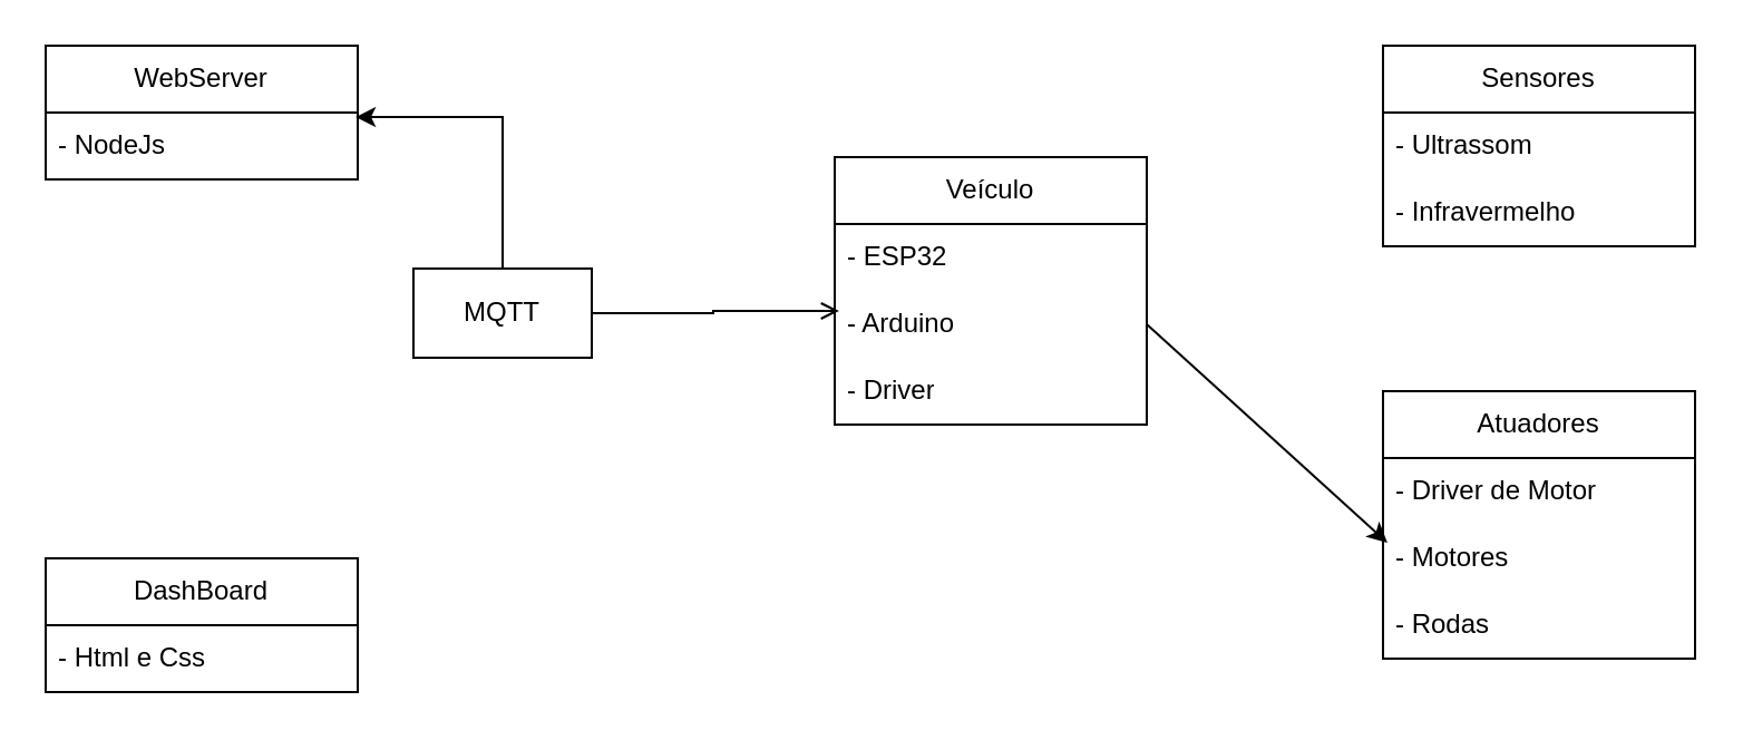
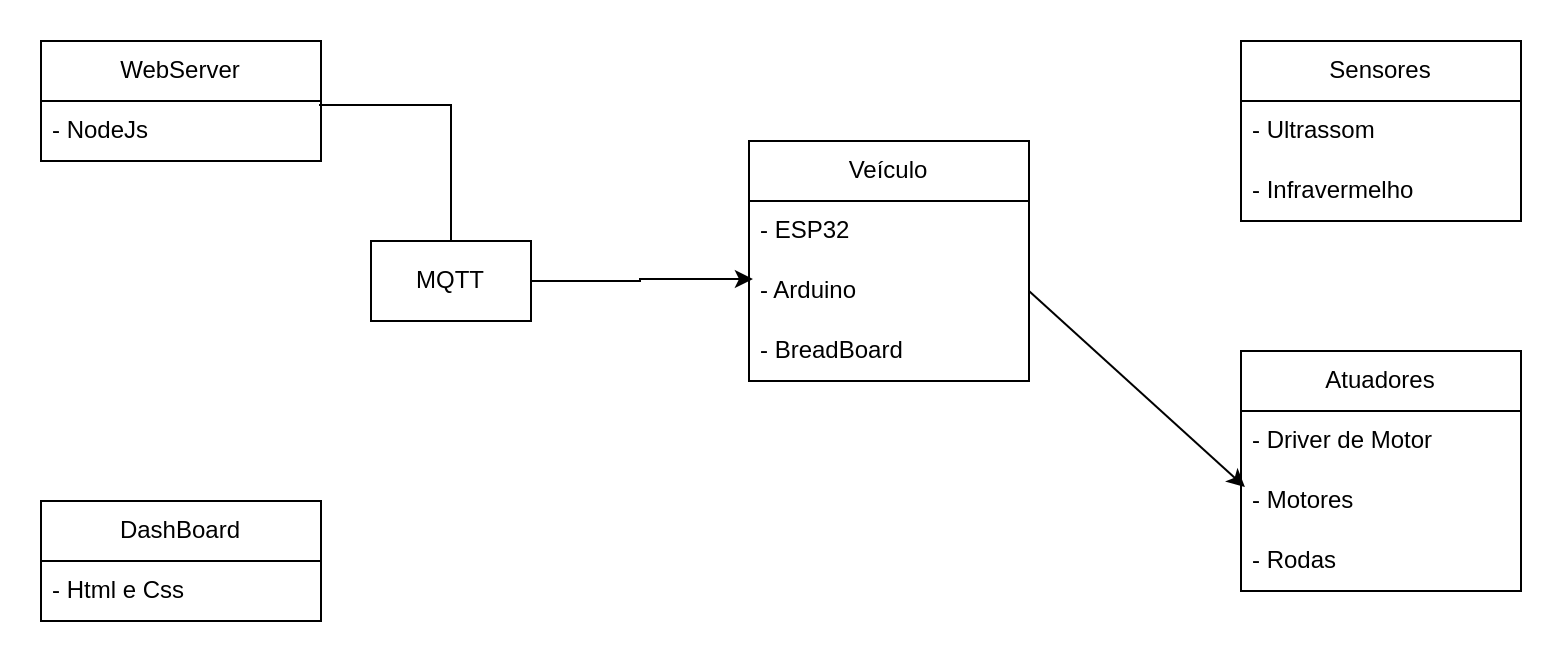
- <mxCell id="19" style="edgeStyle=orthogonalEdgeStyle;rounded=0;orthogonalLoop=1;jettySize=auto;html=1;entryX=0.993;entryY=0.067;entryDx=0;entryDy=0;entryPerimeter=0;" edge="1" parent="1" source="18" target="8"><mxGeometry relative="1" as="geometry" /></mxCell>
+ <mxCell id="19" style="edgeStyle=orthogonalEdgeStyle;rounded=0;orthogonalLoop=1;jettySize=auto;html=1;entryX=0.993;entryY=0.067;entryDx=0;entryDy=0;entryPerimeter=0;endArrow=none;" edge="1" parent="1" source="18" target="8"><mxGeometry relative="1" as="geometry" /></mxCell>
- <mxCell id="17" value="" style="edgeStyle=orthogonalEdgeStyle;rounded=0;orthogonalLoop=1;jettySize=auto;html=1;entryX=0.014;entryY=0.3;entryDx=0;entryDy=0;entryPerimeter=0;endArrow=open;" edge="1" parent="1" source="18" target="11"><mxGeometry relative="1" as="geometry"><mxPoint x="330" y="140" as="targetPoint" /></mxGeometry></mxCell>
+ <mxCell id="17" value="" style="edgeStyle=orthogonalEdgeStyle;rounded=0;orthogonalLoop=1;jettySize=auto;html=1;entryX=0.014;entryY=0.3;entryDx=0;entryDy=0;entryPerimeter=0;" edge="1" parent="1" source="18" target="11"><mxGeometry relative="1" as="geometry"><mxPoint x="330" y="140" as="targetPoint" /></mxGeometry></mxCell>
- <mxCell id="12" value="- Driver" style="text;strokeColor=none;fillColor=none;align=left;verticalAlign=middle;spacingLeft=4;spacingRight=4;overflow=hidden;points=[[0,0.5],[1,0.5]];portConstraint=eastwest;rotatable=0;whiteSpace=wrap;html=1;" vertex="1" parent="9"><mxGeometry y="90" width="140" height="30" as="geometry" /></mxCell>
+ <mxCell id="12" value="- BreadBoard" style="text;strokeColor=none;fillColor=none;align=left;verticalAlign=middle;spacingLeft=4;spacingRight=4;overflow=hidden;points=[[0,0.5],[1,0.5]];portConstraint=eastwest;rotatable=0;whiteSpace=wrap;html=1;" vertex="1" parent="9"><mxGeometry y="90" width="140" height="30" as="geometry" /></mxCell>
